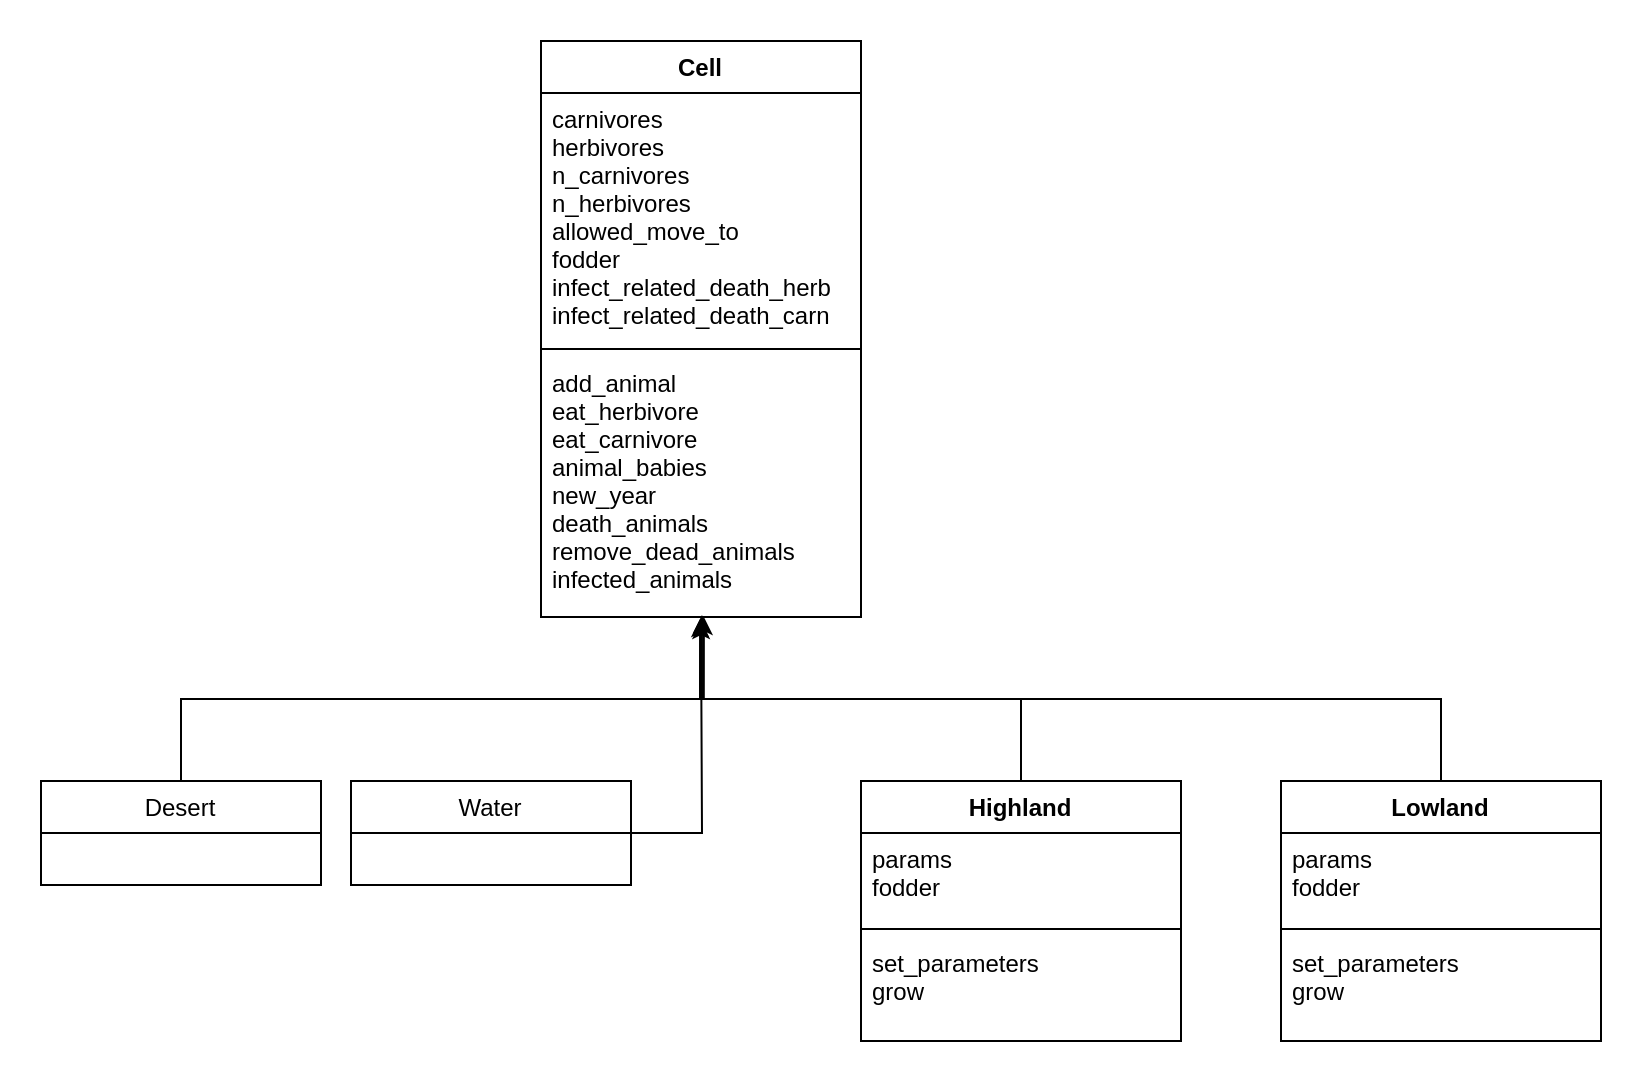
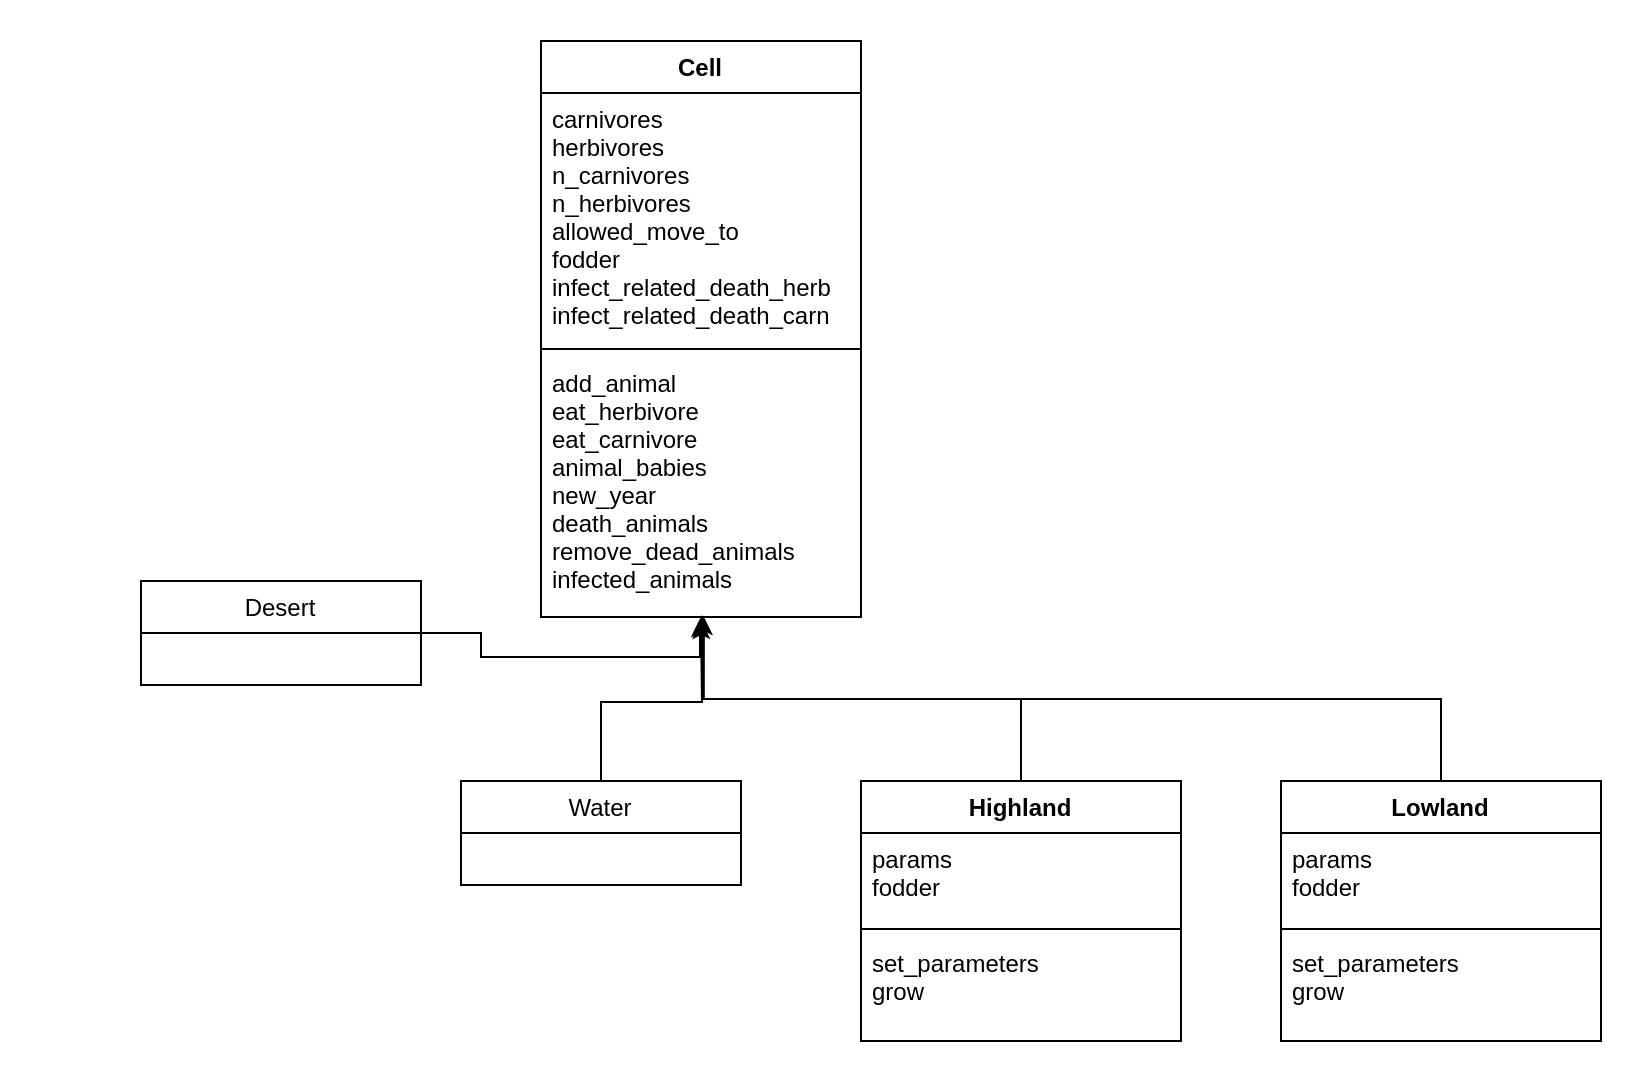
- <mxCell id="7" value="Desert" style="swimlane;fontStyle=0;childLayout=stackLayout;horizontal=1;startSize=26;fillColor=none;horizontalStack=0;resizeParent=1;resizeParentMax=0;resizeLast=0;collapsible=1;marginBottom=0;" vertex="1" parent="1"><mxGeometry x="20" y="390" width="140" height="52" as="geometry" /></mxCell>
+ <mxCell id="7" value="Desert" style="swimlane;fontStyle=0;childLayout=stackLayout;horizontal=1;startSize=26;fillColor=none;horizontalStack=0;resizeParent=1;resizeParentMax=0;resizeLast=0;collapsible=1;marginBottom=0;" vertex="1" parent="1"><mxGeometry x="70" y="290" width="140" height="52" as="geometry" /></mxCell>
- <mxCell id="9" value="Water" style="swimlane;fontStyle=0;childLayout=stackLayout;horizontal=1;startSize=26;fillColor=none;horizontalStack=0;resizeParent=1;resizeParentMax=0;resizeLast=0;collapsible=1;marginBottom=0;" vertex="1" parent="1"><mxGeometry x="175" y="390" width="140" height="52" as="geometry" /></mxCell>
+ <mxCell id="9" value="Water" style="swimlane;fontStyle=0;childLayout=stackLayout;horizontal=1;startSize=26;fillColor=none;horizontalStack=0;resizeParent=1;resizeParentMax=0;resizeLast=0;collapsible=1;marginBottom=0;" vertex="1" parent="1"><mxGeometry x="230" y="390" width="140" height="52" as="geometry" /></mxCell>
